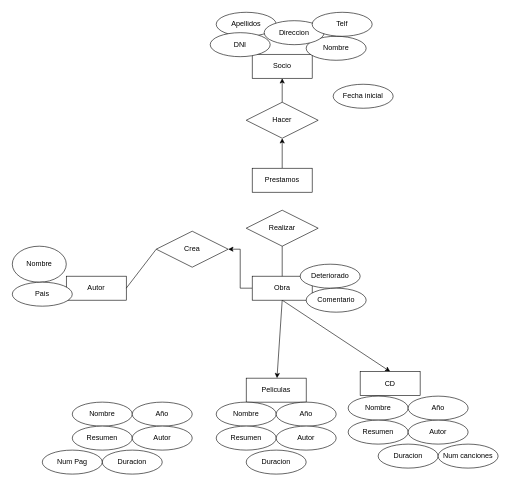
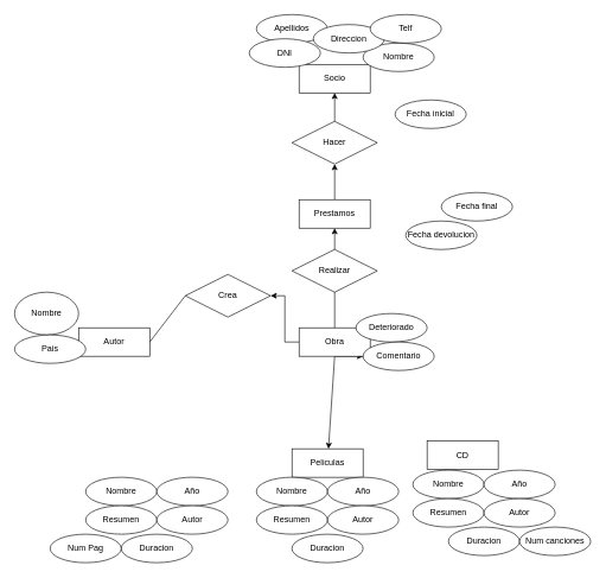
+ <mxCell id="30" value="Fecha final" style="ellipse;whiteSpace=wrap;html=1;align=center;" vertex="1" parent="1"><mxGeometry x="620" y="270" width="100" height="40" as="geometry" /></mxCell>
+ <mxCell id="14" style="edgeStyle=orthogonalEdgeStyle;rounded=0;orthogonalLoop=1;jettySize=auto;html=1;exitX=0.5;exitY=0;exitDx=0;exitDy=0;entryX=0.5;entryY=1;entryDx=0;entryDy=0;" edge="1" parent="1" source="15" target="7"><mxGeometry relative="1" as="geometry" /></mxCell>
+ <mxCell id="31" value="Fecha devolucion" style="ellipse;whiteSpace=wrap;html=1;align=center;" vertex="1" parent="1"><mxGeometry x="570" y="310" width="100" height="40" as="geometry" /></mxCell>
- <mxCell id="11" style="edgeStyle=none;rounded=0;orthogonalLoop=1;jettySize=auto;html=1;exitX=0.5;exitY=1;exitDx=0;exitDy=0;entryX=0.5;entryY=0;entryDx=0;entryDy=0;" edge="1" parent="1" source="12" target="13"><mxGeometry relative="1" as="geometry" /></mxCell>
+ <mxCell id="11" style="edgeStyle=none;rounded=0;orthogonalLoop=1;jettySize=auto;html=1;exitX=0.5;exitY=1;exitDx=0;exitDy=0;" edge="1" parent="1" source="12" target="28"><mxGeometry relative="1" as="geometry" /></mxCell>
